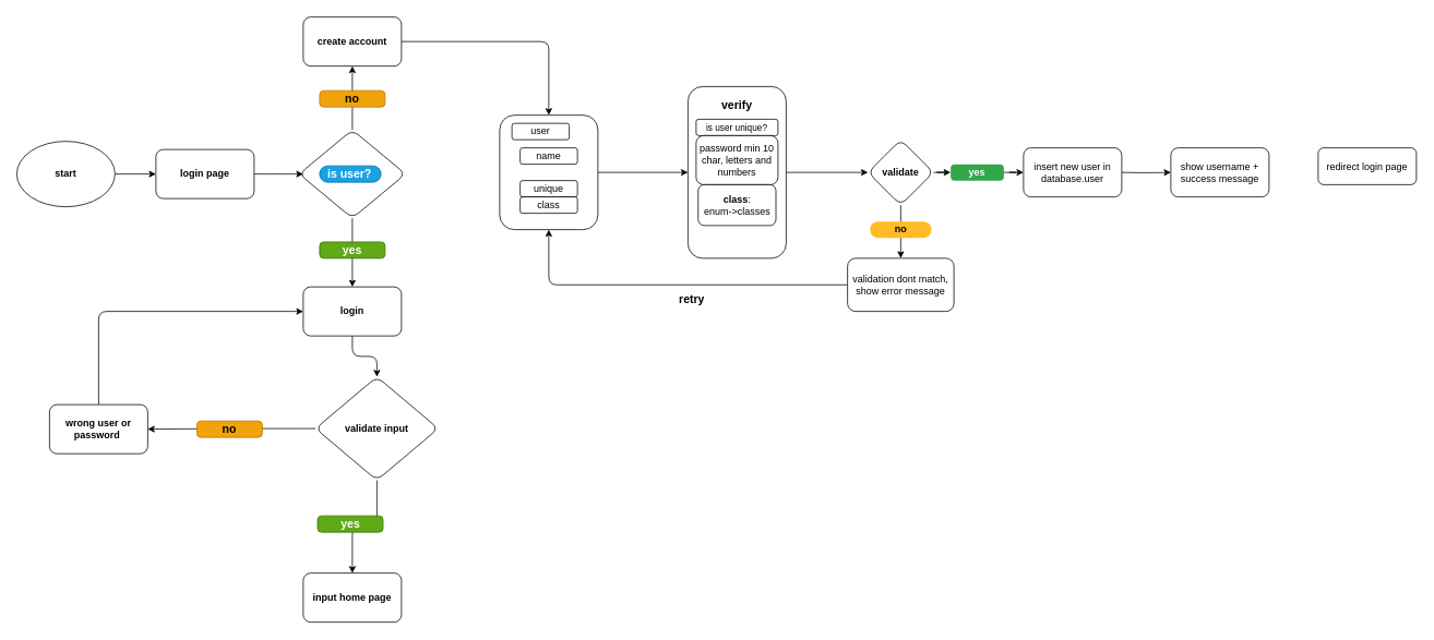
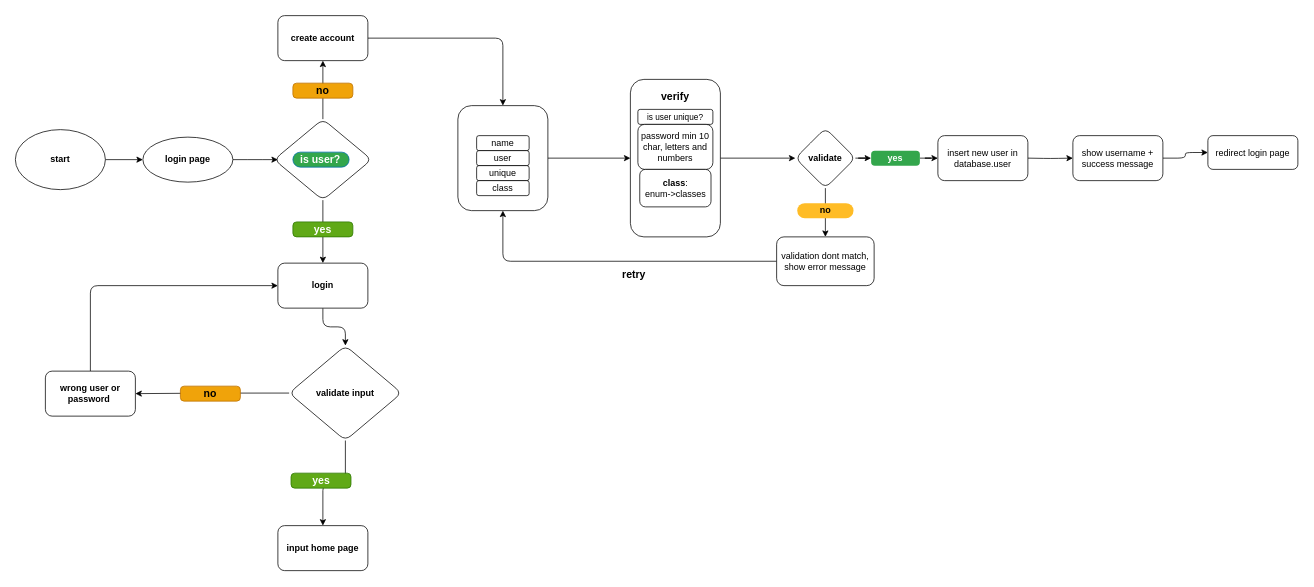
- <mxCell id="7" value="user" style="rounded=1;whiteSpace=wrap;html=1;fontFamily=Helvetica;" parent="1" vertex="1"><mxGeometry x="625" y="150" width="70" height="20" as="geometry" /></mxCell>
+ <mxCell id="7" value="user" style="rounded=1;whiteSpace=wrap;html=1;fontFamily=Helvetica;" parent="1" vertex="1"><mxGeometry x="635" y="200" width="70" height="20" as="geometry" /></mxCell>
+ <mxCell id="25" value="" style="edgeStyle=orthogonalEdgeStyle;rounded=1;orthogonalLoop=1;jettySize=auto;html=1;" edge="1" parent="1" source="26" target="29"><mxGeometry relative="1" as="geometry" /></mxCell>
- <mxCell id="42" value="login page" style="whiteSpace=wrap;html=1;fontStyle=1;rounded=1;" vertex="1" parent="1"><mxGeometry x="190" y="182" width="120" height="60" as="geometry" /></mxCell>
+ <mxCell id="42" value="login page" style="ellipse;whiteSpace=wrap;html=1;fontStyle=1;" vertex="1" parent="1"><mxGeometry x="190" y="182" width="120" height="60" as="geometry" /></mxCell>
- <mxCell id="37" value="is user?" style="rounded=1;whiteSpace=wrap;html=1;arcSize=50;strokeColor=#006EAF;strokeWidth=1;fillColor=#1ba1e2;fontColor=#ffffff;whiteSpace=wrap;align=left;verticalAlign=middle;spacingLeft=0;fontStyle=1;fontSize=14;spacing=10;" vertex="1" parent="1"><mxGeometry x="390" y="202" width="75" height="20" as="geometry" /></mxCell>
+ <mxCell id="37" value="is user?" style="rounded=1;whiteSpace=wrap;html=1;arcSize=50;strokeColor=#006EAF;strokeWidth=1;fillColor=#33a64c;fontColor=#ffffff;whiteSpace=wrap;align=left;verticalAlign=middle;spacingLeft=0;fontStyle=1;fontSize=14;spacing=10;" vertex="1" parent="1"><mxGeometry x="390" y="202" width="75" height="20" as="geometry" /></mxCell>
